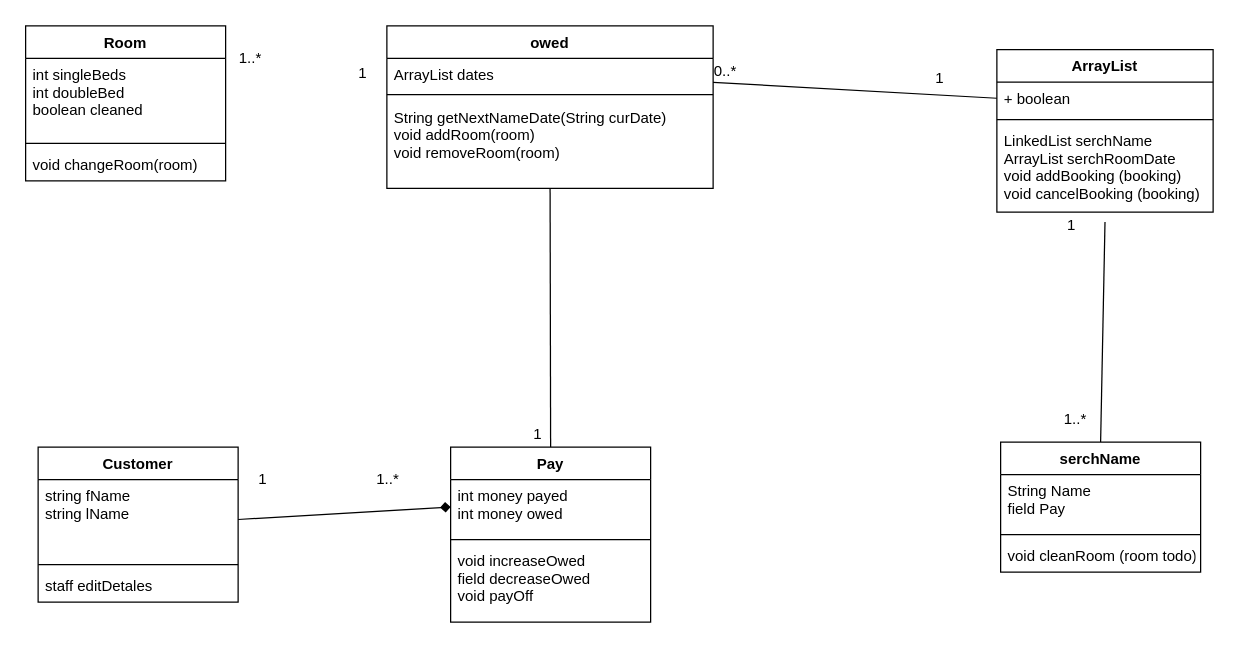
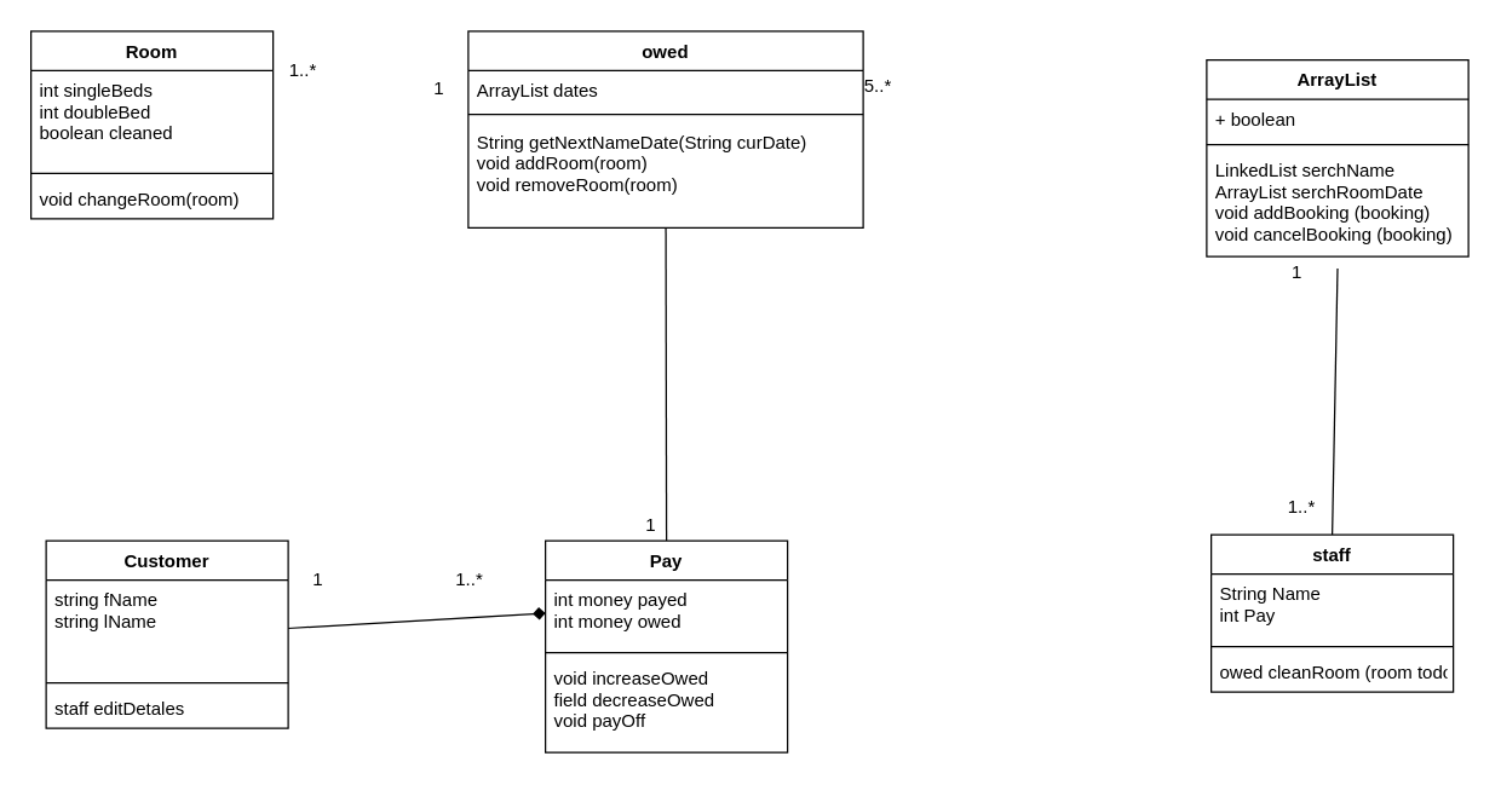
- <mxCell id="30" value="0..*" style="text;html=1;strokeColor=none;fillColor=none;align=center;verticalAlign=middle;whiteSpace=wrap;rounded=0;" parent="1" vertex="1"><mxGeometry x="560" y="47" width="40" height="20" as="geometry" /></mxCell>
+ <mxCell id="30" value="5..*" style="text;html=1;strokeColor=none;fillColor=none;align=center;verticalAlign=middle;whiteSpace=wrap;rounded=0;" parent="1" vertex="1"><mxGeometry x="560" y="47" width="40" height="20" as="geometry" /></mxCell>
- <mxCell id="27" value="" style="endArrow=none;html=1;entryX=0;entryY=0.5;entryDx=0;entryDy=0;" parent="1" source="7" target="19" edge="1"><mxGeometry width="50" height="50" relative="1" as="geometry"><mxPoint x="500" y="200" as="sourcePoint" /><mxPoint x="550" y="150" as="targetPoint" /></mxGeometry></mxCell>
- <mxCell id="28" value="1" style="text;html=1;resizable=0;points=[];align=center;verticalAlign=middle;labelBackgroundColor=#ffffff;" parent="27" vertex="1" connectable="0"><mxGeometry x="0.517" y="1" relative="1" as="geometry"><mxPoint x="9" y="-12" as="offset" /></mxGeometry></mxCell>
- <mxCell id="22" value="serchName" style="swimlane;fontStyle=1;align=center;verticalAlign=top;childLayout=stackLayout;horizontal=1;startSize=26;horizontalStack=0;resizeParent=1;resizeParentMax=0;resizeLast=0;collapsible=1;marginBottom=0;" parent="1" vertex="1"><mxGeometry x="800" y="353" width="160" height="104" as="geometry" /></mxCell>
+ <mxCell id="22" value="staff" style="swimlane;fontStyle=1;align=center;verticalAlign=top;childLayout=stackLayout;horizontal=1;startSize=26;horizontalStack=0;resizeParent=1;resizeParentMax=0;resizeLast=0;collapsible=1;marginBottom=0;" parent="1" vertex="1"><mxGeometry x="800" y="353" width="160" height="104" as="geometry" /></mxCell>
- <mxCell id="23" value="String Name&#10;field Pay&#10;" style="text;strokeColor=none;fillColor=none;align=left;verticalAlign=top;spacingLeft=4;spacingRight=4;overflow=hidden;rotatable=0;points=[[0,0.5],[1,0.5]];portConstraint=eastwest;" parent="22" vertex="1"><mxGeometry y="26" width="160" height="44" as="geometry" /></mxCell>
+ <mxCell id="23" value="String Name&#10;int Pay&#10;" style="text;strokeColor=none;fillColor=none;align=left;verticalAlign=top;spacingLeft=4;spacingRight=4;overflow=hidden;rotatable=0;points=[[0,0.5],[1,0.5]];portConstraint=eastwest;" parent="22" vertex="1"><mxGeometry y="26" width="160" height="44" as="geometry" /></mxCell>
- <mxCell id="25" value="void cleanRoom (room todo)" style="text;strokeColor=none;fillColor=none;align=left;verticalAlign=top;spacingLeft=4;spacingRight=4;overflow=hidden;rotatable=0;points=[[0,0.5],[1,0.5]];portConstraint=eastwest;" parent="22" vertex="1"><mxGeometry y="78" width="160" height="26" as="geometry" /></mxCell>
+ <mxCell id="25" value="owed cleanRoom (room todo)" style="text;strokeColor=none;fillColor=none;align=left;verticalAlign=top;spacingLeft=4;spacingRight=4;overflow=hidden;rotatable=0;points=[[0,0.5],[1,0.5]];portConstraint=eastwest;" parent="22" vertex="1"><mxGeometry y="78" width="160" height="26" as="geometry" /></mxCell>
